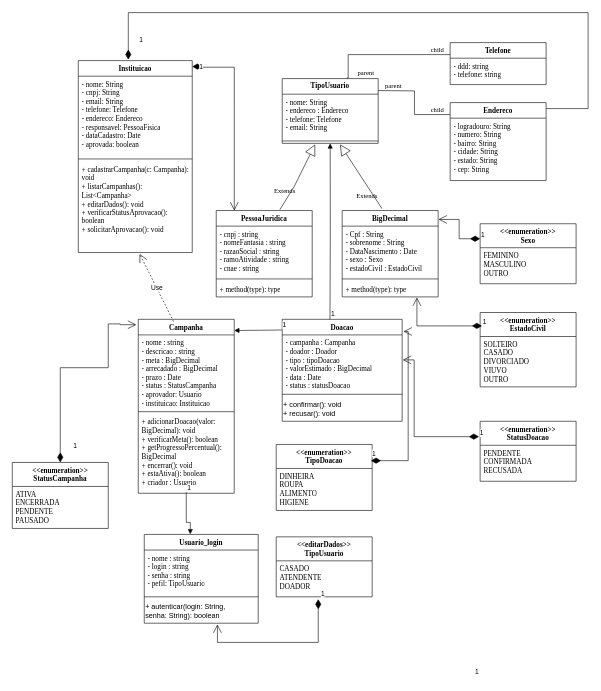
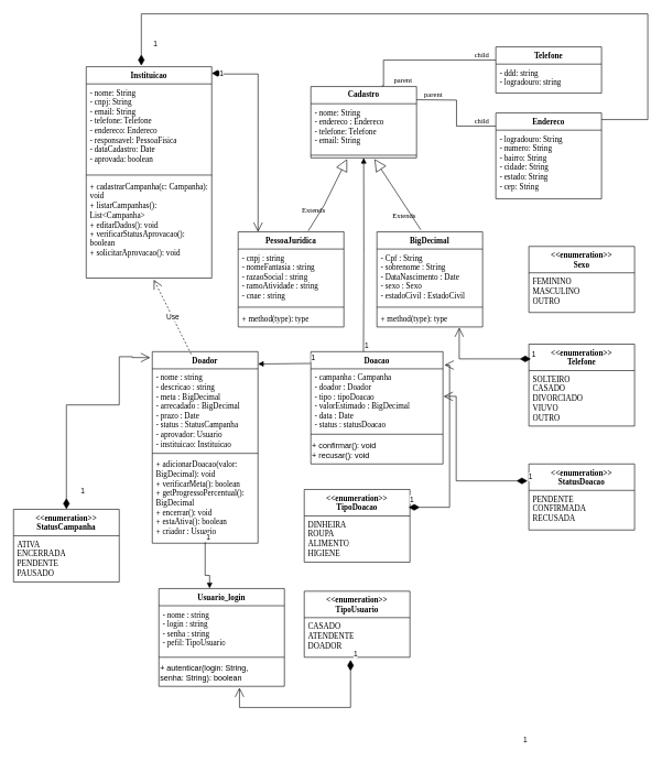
- <mxCell id="16" value="- ddd: string&lt;div&gt;- telefone: string&lt;/div&gt;" style="text;strokeColor=none;fillColor=none;align=left;verticalAlign=top;spacingLeft=4;spacingRight=4;overflow=hidden;rotatable=0;points=[[0,0.5],[1,0.5]];portConstraint=eastwest;whiteSpace=wrap;html=1;fontFamily=Tahoma;fontColor=default;labelBackgroundColor=none;labelBorderColor=none;" parent="15" vertex="1"><mxGeometry y="26" width="160" height="44" as="geometry" /></mxCell>
+ <mxCell id="16" value="- ddd: string&lt;div&gt;- logradouro: string&lt;/div&gt;" style="text;strokeColor=none;fillColor=none;align=left;verticalAlign=top;spacingLeft=4;spacingRight=4;overflow=hidden;rotatable=0;points=[[0,0.5],[1,0.5]];portConstraint=eastwest;whiteSpace=wrap;html=1;fontFamily=Tahoma;fontColor=default;labelBackgroundColor=none;labelBorderColor=none;" parent="15" vertex="1"><mxGeometry y="26" width="160" height="44" as="geometry" /></mxCell>
- <mxCell id="2" value="TipoUsuario" style="swimlane;fontStyle=1;align=center;verticalAlign=middle;childLayout=stackLayout;horizontal=1;startSize=26;horizontalStack=0;resizeParent=1;resizeParentMax=0;resizeLast=0;collapsible=1;marginBottom=0;whiteSpace=wrap;html=1;fontFamily=Tahoma;fontColor=default;labelBackgroundColor=none;labelBorderColor=none;" parent="1" vertex="1"><mxGeometry x="470" y="130" width="160" height="108" as="geometry" /></mxCell>
+ <mxCell id="2" value="Cadastro" style="swimlane;fontStyle=1;align=center;verticalAlign=middle;childLayout=stackLayout;horizontal=1;startSize=26;horizontalStack=0;resizeParent=1;resizeParentMax=0;resizeLast=0;collapsible=1;marginBottom=0;whiteSpace=wrap;html=1;fontFamily=Tahoma;fontColor=default;labelBackgroundColor=none;labelBorderColor=none;" parent="1" vertex="1"><mxGeometry x="470" y="130" width="160" height="108" as="geometry" /></mxCell>
- <mxCell id="29" value="1" style="endArrow=open;html=1;endSize=12;startArrow=diamondThin;startSize=14;startFill=1;edgeStyle=orthogonalEdgeStyle;align=left;verticalAlign=bottom;rounded=0;entryX=1.003;entryY=0.103;entryDx=0;entryDy=0;entryPerimeter=0;exitX=0;exitY=0.25;exitDx=0;exitDy=0;" parent="1" source="27" target="5" edge="1"><mxGeometry x="-1" y="3" relative="1" as="geometry"><mxPoint x="940" y="349.5" as="sourcePoint" /><mxPoint x="980" y="239.5" as="targetPoint" /></mxGeometry></mxCell>
- <mxCell id="25" value="&amp;lt;&amp;lt;enumeration&amp;gt;&amp;gt;&lt;div&gt;EstadoCivil&lt;/div&gt;" style="swimlane;fontStyle=1;align=center;verticalAlign=top;childLayout=stackLayout;horizontal=1;startSize=40;horizontalStack=0;resizeParent=1;resizeParentMax=0;resizeLast=0;collapsible=1;marginBottom=0;whiteSpace=wrap;html=1;fontFamily=Tahoma;fontColor=default;labelBackgroundColor=none;labelBorderColor=none;" parent="1" vertex="1"><mxGeometry x="800" y="520" width="160" height="124" as="geometry" /></mxCell>
+ <mxCell id="25" value="&amp;lt;&amp;lt;enumeration&amp;gt;&amp;gt;&lt;div&gt;Telefone&lt;/div&gt;" style="swimlane;fontStyle=1;align=center;verticalAlign=top;childLayout=stackLayout;horizontal=1;startSize=40;horizontalStack=0;resizeParent=1;resizeParentMax=0;resizeLast=0;collapsible=1;marginBottom=0;whiteSpace=wrap;html=1;fontFamily=Tahoma;fontColor=default;labelBackgroundColor=none;labelBorderColor=none;" parent="1" vertex="1"><mxGeometry x="800" y="520" width="160" height="124" as="geometry" /></mxCell>
- <mxCell id="31" value="Campanha" style="swimlane;fontStyle=1;align=center;verticalAlign=top;childLayout=stackLayout;horizontal=1;startSize=26;horizontalStack=0;resizeParent=1;resizeParentMax=0;resizeLast=0;collapsible=1;marginBottom=0;whiteSpace=wrap;html=1;fontFamily=Tahoma;fontColor=default;labelBackgroundColor=none;labelBorderColor=none;" parent="1" vertex="1"><mxGeometry x="230" y="531.34" width="160" height="290" as="geometry" /></mxCell>
+ <mxCell id="31" value="Doador" style="swimlane;fontStyle=1;align=center;verticalAlign=top;childLayout=stackLayout;horizontal=1;startSize=26;horizontalStack=0;resizeParent=1;resizeParentMax=0;resizeLast=0;collapsible=1;marginBottom=0;whiteSpace=wrap;html=1;fontFamily=Tahoma;fontColor=default;labelBackgroundColor=none;labelBorderColor=none;" parent="1" vertex="1"><mxGeometry x="230" y="531.34" width="160" height="290" as="geometry" /></mxCell>
- <mxCell id="41" value="&amp;lt;&amp;lt;editarDados&amp;gt;&amp;gt;&lt;div&gt;TipoUsuario&lt;/div&gt;" style="swimlane;fontStyle=1;align=center;verticalAlign=top;childLayout=stackLayout;horizontal=1;startSize=40;horizontalStack=0;resizeParent=1;resizeParentMax=0;resizeLast=0;collapsible=1;marginBottom=0;whiteSpace=wrap;html=1;fontFamily=Tahoma;fontColor=default;labelBackgroundColor=none;labelBorderColor=none;" parent="1" vertex="1"><mxGeometry x="460" y="894" width="160" height="100" as="geometry" /></mxCell>
+ <mxCell id="41" value="&amp;lt;&amp;lt;enumeration&amp;gt;&amp;gt;&lt;div&gt;TipoUsuario&lt;/div&gt;" style="swimlane;fontStyle=1;align=center;verticalAlign=top;childLayout=stackLayout;horizontal=1;startSize=40;horizontalStack=0;resizeParent=1;resizeParentMax=0;resizeLast=0;collapsible=1;marginBottom=0;whiteSpace=wrap;html=1;fontFamily=Tahoma;fontColor=default;labelBackgroundColor=none;labelBorderColor=none;" parent="1" vertex="1"><mxGeometry x="460" y="894" width="160" height="100" as="geometry" /></mxCell>
